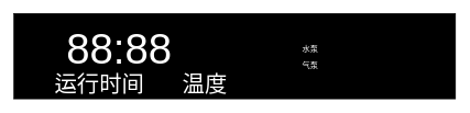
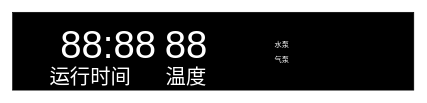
+ <mxCell id="5" value="88" style="text;strokeColor=none;align=center;fillColor=none;html=1;verticalAlign=middle;whiteSpace=wrap;rounded=0;fontSize=64;fontColor=#FFFFFF;" vertex="1" parent="1"><mxGeometry x="280" y="60" width="60" height="30" as="geometry" /></mxCell>
